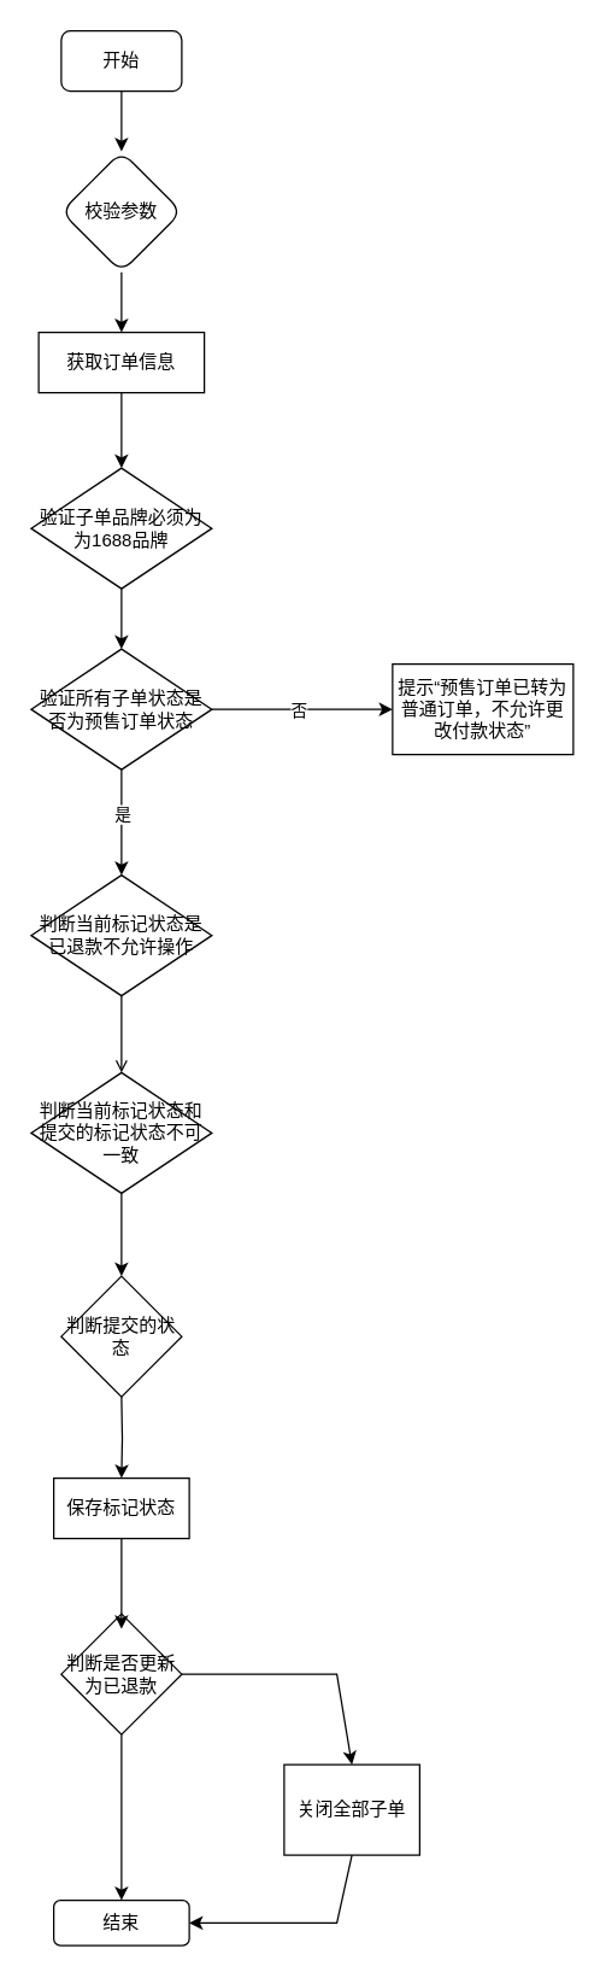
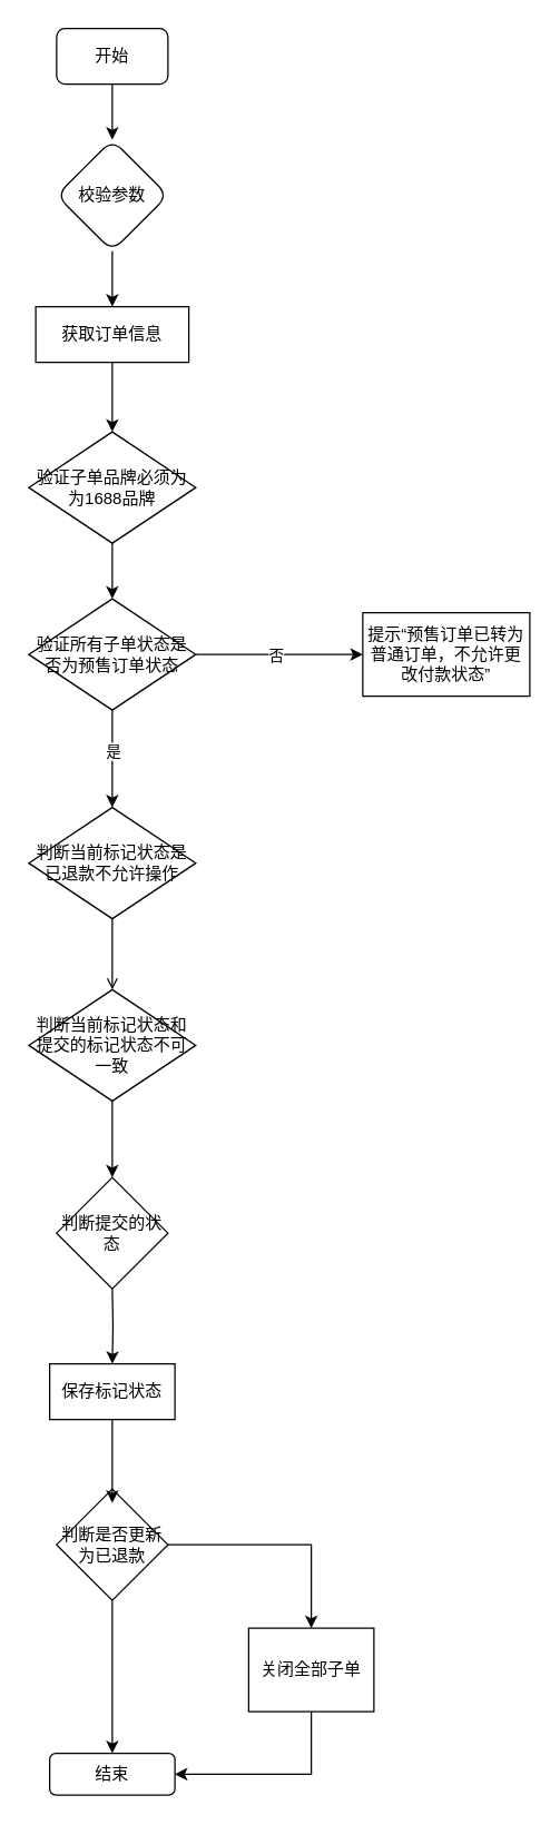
- <mxCell id="24" value="关闭全部子单" style="rounded=0;whiteSpace=wrap;html=1;" vertex="1" parent="1"><mxGeometry x="188" y="1170" width="90" height="60" as="geometry" /></mxCell>
+ <mxCell id="24" value="关闭全部子单" style="rounded=0;whiteSpace=wrap;html=1;" vertex="1" parent="1"><mxGeometry x="178" y="1170" width="90" height="60" as="geometry" /></mxCell>
